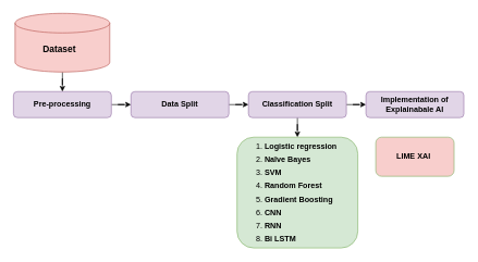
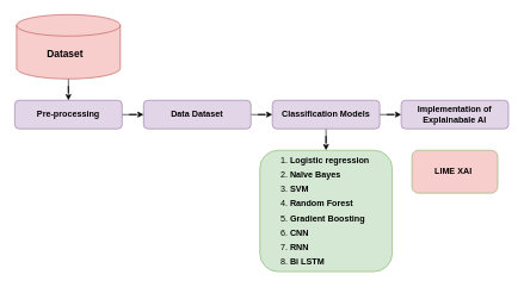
- <mxCell id="5" value="&lt;b&gt;Data Split&lt;/b&gt;" style="rounded=1;whiteSpace=wrap;html=1;fillColor=#e1d5e7;strokeColor=#9673a6;" vertex="1" parent="1"><mxGeometry x="200" y="140" width="150" height="40" as="geometry" /></mxCell>
+ <mxCell id="5" value="&lt;b&gt;Data Dataset&lt;/b&gt;" style="rounded=1;whiteSpace=wrap;html=1;fillColor=#e1d5e7;strokeColor=#9673a6;" vertex="1" parent="1"><mxGeometry x="200" y="140" width="150" height="40" as="geometry" /></mxCell>
- <mxCell id="8" value="&lt;b&gt;Classification Split&lt;/b&gt;" style="rounded=1;whiteSpace=wrap;html=1;fillColor=#e1d5e7;strokeColor=#9673a6;" vertex="1" parent="1"><mxGeometry x="380" y="140" width="150" height="40" as="geometry" /></mxCell>
+ <mxCell id="8" value="&lt;b&gt;Classification Models&lt;/b&gt;" style="rounded=1;whiteSpace=wrap;html=1;fillColor=#e1d5e7;strokeColor=#9673a6;" vertex="1" parent="1"><mxGeometry x="380" y="140" width="150" height="40" as="geometry" /></mxCell>
